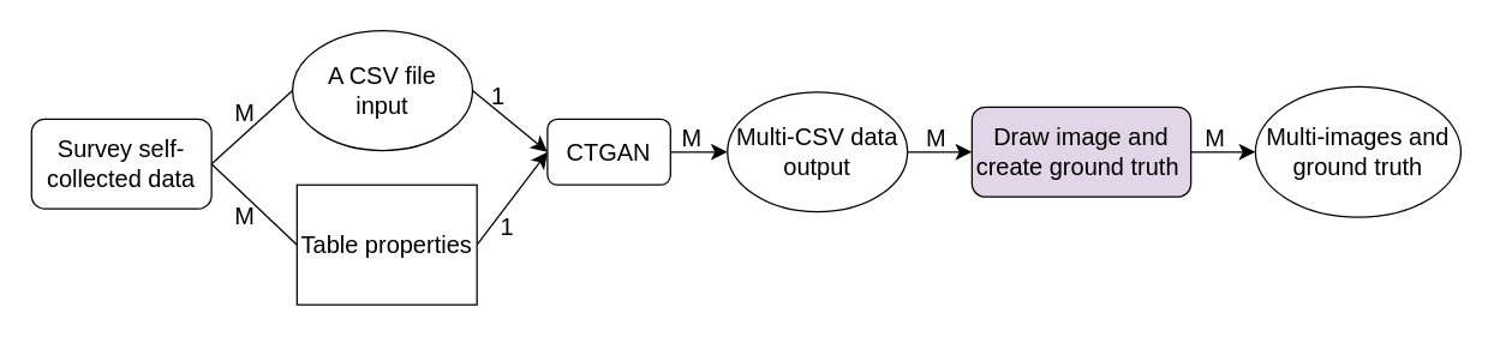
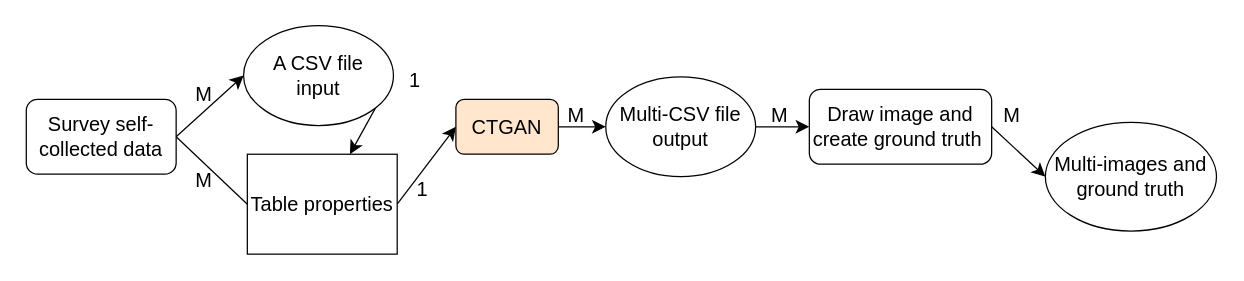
- <mxCell id="6" style="edgeStyle=none;curved=1;rounded=0;orthogonalLoop=1;jettySize=auto;html=1;exitX=1;exitY=0.5;exitDx=0;exitDy=0;entryX=0;entryY=0.5;entryDx=0;entryDy=0;fontSize=12;startSize=8;endSize=8;endArrow=none;" edge="1" parent="1" source="8" target="3"><mxGeometry relative="1" as="geometry" /></mxCell>
+ <mxCell id="6" style="edgeStyle=none;curved=1;rounded=0;orthogonalLoop=1;jettySize=auto;html=1;exitX=1;exitY=0.5;exitDx=0;exitDy=0;entryX=0;entryY=0.5;entryDx=0;entryDy=0;fontSize=12;startSize=8;endSize=8;" edge="1" parent="1" source="8" target="3"><mxGeometry relative="1" as="geometry" /></mxCell>
- <mxCell id="2" style="edgeStyle=none;curved=1;rounded=0;orthogonalLoop=1;jettySize=auto;html=1;exitX=1;exitY=0.5;exitDx=0;exitDy=0;entryX=0;entryY=0.5;entryDx=0;entryDy=0;fontSize=12;startSize=8;endSize=8;" edge="1" parent="1" source="3" target="10"><mxGeometry relative="1" as="geometry" /></mxCell>
+ <mxCell id="2" style="edgeStyle=none;curved=1;rounded=0;orthogonalLoop=1;jettySize=auto;html=1;exitX=1;exitY=0.5;exitDx=0;exitDy=0;fontSize=12;startSize=8;endSize=8;" edge="1" parent="1" source="3" target="5"><mxGeometry relative="1" as="geometry" /></mxCell>
- <mxCell id="10" value="CTGAN" style="rounded=1;whiteSpace=wrap;html=1;fontSize=16;" vertex="1" parent="1"><mxGeometry x="364" y="79" width="82" height="44" as="geometry" /></mxCell>
+ <mxCell id="10" value="CTGAN" style="rounded=1;whiteSpace=wrap;html=1;fontSize=16;fillColor=#ffe6cc;" vertex="1" parent="1"><mxGeometry x="364" y="79" width="82" height="44" as="geometry" /></mxCell>
- <mxCell id="12" value="Multi-CSV data output" style="ellipse;whiteSpace=wrap;html=1;fontSize=16;" vertex="1" parent="1"><mxGeometry x="484" y="61" width="120" height="80" as="geometry" /></mxCell>
+ <mxCell id="12" value="Multi-CSV file output" style="ellipse;whiteSpace=wrap;html=1;fontSize=16;" vertex="1" parent="1"><mxGeometry x="484" y="61" width="120" height="80" as="geometry" /></mxCell>
- <mxCell id="19" value="Draw image and create ground truth&amp;nbsp;" style="rounded=1;whiteSpace=wrap;html=1;fontSize=16;fillColor=#e1d5e7;" vertex="1" parent="1"><mxGeometry x="647" y="71" width="146" height="60" as="geometry" /></mxCell>
+ <mxCell id="19" value="Draw image and create ground truth&amp;nbsp;" style="rounded=1;whiteSpace=wrap;html=1;fontSize=16;" vertex="1" parent="1"><mxGeometry x="647" y="71" width="146" height="60" as="geometry" /></mxCell>
- <mxCell id="20" value="Multi-images and ground truth" style="ellipse;whiteSpace=wrap;html=1;fontSize=16;" vertex="1" parent="1"><mxGeometry x="836" y="57.5" width="137" height="87" as="geometry" /></mxCell>
+ <mxCell id="20" value="Multi-images and ground truth" style="ellipse;whiteSpace=wrap;html=1;fontSize=16;" vertex="1" parent="1"><mxGeometry x="836" y="97.5" width="137" height="87" as="geometry" /></mxCell>
